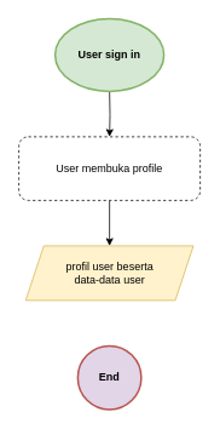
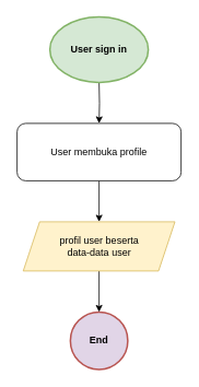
- <mxCell id="7" value="User membuka profile" style="rounded=1;whiteSpace=wrap;html=1;fontSize=12;glass=0;strokeWidth=1;shadow=0;dashed=1;" parent="1" vertex="1"><mxGeometry x="20" y="150" width="200" height="70" as="geometry" /></mxCell>
+ <mxCell id="7" value="User membuka profile" style="rounded=1;whiteSpace=wrap;html=1;fontSize=12;glass=0;strokeWidth=1;shadow=0;" parent="1" vertex="1"><mxGeometry x="20" y="150" width="200" height="70" as="geometry" /></mxCell>
+ <mxCell id="4" value="" style="edgeStyle=orthogonalEdgeStyle;rounded=0;orthogonalLoop=1;jettySize=auto;html=1;" parent="1" source="5" target="2" edge="1"><mxGeometry relative="1" as="geometry" /></mxCell>
